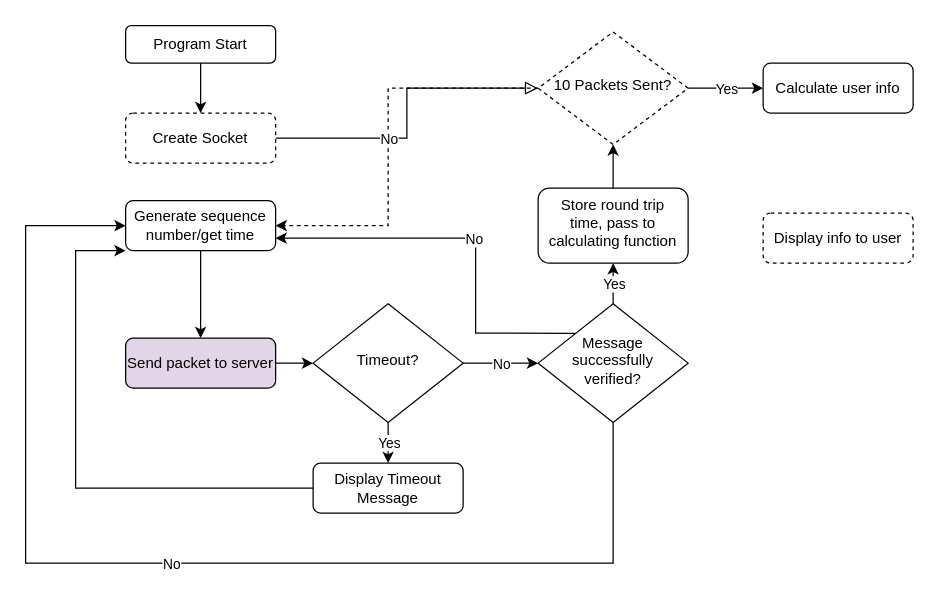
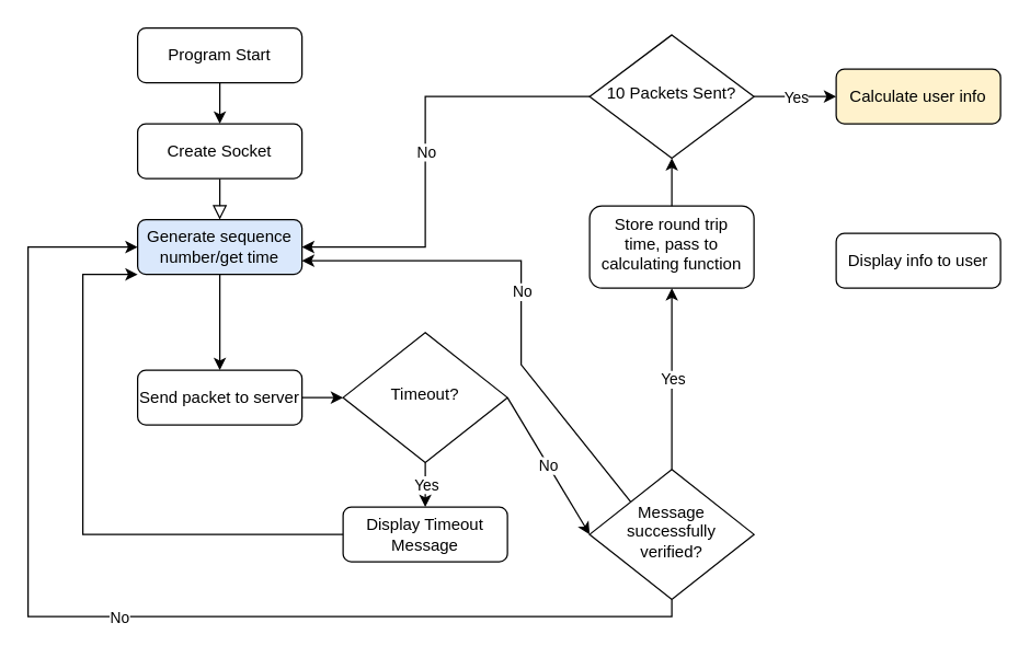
- <mxCell id="28" value="Program Start" style="rounded=1;whiteSpace=wrap;html=1;fontSize=12;glass=0;strokeWidth=1;shadow=0;" vertex="1" parent="1"><mxGeometry x="100" y="20" width="120" height="30" as="geometry" /></mxCell>
+ <mxCell id="28" value="Program Start" style="rounded=1;whiteSpace=wrap;html=1;fontSize=12;glass=0;strokeWidth=1;shadow=0;" vertex="1" parent="1"><mxGeometry x="100" y="20" width="120" height="40" as="geometry" /></mxCell>
- <mxCell id="21" value="10 Packets Sent?" style="rhombus;whiteSpace=wrap;html=1;shadow=0;fontFamily=Helvetica;fontSize=12;align=center;strokeWidth=1;spacing=6;spacingTop=-4;dashed=1;" vertex="1" parent="1"><mxGeometry x="430" y="25" width="120" height="90" as="geometry" /></mxCell>
+ <mxCell id="21" value="10 Packets Sent?" style="rhombus;whiteSpace=wrap;html=1;shadow=0;fontFamily=Helvetica;fontSize=12;align=center;strokeWidth=1;spacing=6;spacingTop=-4;" vertex="1" parent="1"><mxGeometry x="430" y="25" width="120" height="90" as="geometry" /></mxCell>
- <mxCell id="26" value="Calculate user info" style="rounded=1;whiteSpace=wrap;html=1;fontSize=12;glass=0;strokeWidth=1;shadow=0;" vertex="1" parent="1"><mxGeometry x="610" y="50" width="120" height="40" as="geometry" /></mxCell>
+ <mxCell id="26" value="Calculate user info" style="rounded=1;whiteSpace=wrap;html=1;fontSize=12;glass=0;strokeWidth=1;shadow=0;fillColor=#fff2cc;" vertex="1" parent="1"><mxGeometry x="610" y="50" width="120" height="40" as="geometry" /></mxCell>
- <mxCell id="3" value="Create Socket" style="rounded=1;whiteSpace=wrap;html=1;fontSize=12;glass=0;strokeWidth=1;shadow=0;dashed=1;" parent="1" vertex="1"><mxGeometry x="100" y="90" width="120" height="40" as="geometry" /></mxCell>
+ <mxCell id="3" value="Create Socket" style="rounded=1;whiteSpace=wrap;html=1;fontSize=12;glass=0;strokeWidth=1;shadow=0;" parent="1" vertex="1"><mxGeometry x="100" y="90" width="120" height="40" as="geometry" /></mxCell>
- <mxCell id="2" value="" style="rounded=0;html=1;jettySize=auto;orthogonalLoop=1;fontSize=11;endArrow=block;endFill=0;endSize=8;strokeWidth=1;shadow=0;labelBackgroundColor=none;edgeStyle=orthogonalEdgeStyle;" parent="1" source="3" target="21" edge="1"><mxGeometry relative="1" as="geometry"><mxPoint x="160" y="150" as="targetPoint" /></mxGeometry></mxCell>
+ <mxCell id="2" value="" style="rounded=0;html=1;jettySize=auto;orthogonalLoop=1;fontSize=11;endArrow=block;endFill=0;endSize=8;strokeWidth=1;shadow=0;labelBackgroundColor=none;edgeStyle=orthogonalEdgeStyle;" parent="1" source="3" target="4" edge="1"><mxGeometry relative="1" as="geometry"><mxPoint x="160" y="150" as="targetPoint" /></mxGeometry></mxCell>
- <mxCell id="4" value="Generate sequence number/get time" style="rounded=1;whiteSpace=wrap;html=1;fontSize=12;glass=0;strokeWidth=1;shadow=0;" vertex="1" parent="1"><mxGeometry x="100" y="160" width="120" height="40" as="geometry" /></mxCell>
+ <mxCell id="4" value="Generate sequence number/get time" style="rounded=1;whiteSpace=wrap;html=1;fontSize=12;glass=0;strokeWidth=1;shadow=0;fillColor=#dae8fc;" vertex="1" parent="1"><mxGeometry x="100" y="160" width="120" height="40" as="geometry" /></mxCell>
- <mxCell id="22" value="" style="endArrow=classic;html=1;rounded=0;exitX=0;exitY=0.5;exitDx=0;exitDy=0;entryX=1;entryY=0.5;entryDx=0;entryDy=0;dashed=1;" edge="1" parent="1" source="21" target="4"><mxGeometry relative="1" as="geometry"><mxPoint x="300" y="280" as="sourcePoint" /><mxPoint x="400" y="280" as="targetPoint" /><Array as="points"><mxPoint x="310" y="70" /><mxPoint x="310" y="180" /></Array></mxGeometry></mxCell>
+ <mxCell id="22" value="" style="endArrow=classic;html=1;rounded=0;exitX=0;exitY=0.5;exitDx=0;exitDy=0;entryX=1;entryY=0.5;entryDx=0;entryDy=0;" edge="1" parent="1" source="21" target="4"><mxGeometry relative="1" as="geometry"><mxPoint x="300" y="280" as="sourcePoint" /><mxPoint x="400" y="280" as="targetPoint" /><Array as="points"><mxPoint x="310" y="70" /><mxPoint x="310" y="180" /></Array></mxGeometry></mxCell>
- <mxCell id="27" value="Display info to user" style="rounded=1;whiteSpace=wrap;html=1;fontSize=12;glass=0;strokeWidth=1;shadow=0;dashed=1;" vertex="1" parent="1"><mxGeometry x="610" y="170" width="120" height="40" as="geometry" /></mxCell>
+ <mxCell id="27" value="Display info to user" style="rounded=1;whiteSpace=wrap;html=1;fontSize=12;glass=0;strokeWidth=1;shadow=0;" vertex="1" parent="1"><mxGeometry x="610" y="170" width="120" height="40" as="geometry" /></mxCell>
- <mxCell id="6" value="Send packet to server" style="rounded=1;whiteSpace=wrap;html=1;fontSize=12;glass=0;strokeWidth=1;shadow=0;fillColor=#e1d5e7;" vertex="1" parent="1"><mxGeometry x="100" y="270" width="120" height="40" as="geometry" /></mxCell>
+ <mxCell id="6" value="Send packet to server" style="rounded=1;whiteSpace=wrap;html=1;fontSize=12;glass=0;strokeWidth=1;shadow=0;" vertex="1" parent="1"><mxGeometry x="100" y="270" width="120" height="40" as="geometry" /></mxCell>
- <mxCell id="13" value="Message successfully verified?" style="rhombus;whiteSpace=wrap;html=1;shadow=0;fontFamily=Helvetica;fontSize=12;align=center;strokeWidth=1;spacing=6;spacingTop=-4;" vertex="1" parent="1"><mxGeometry x="430" y="242.5" width="120" height="95" as="geometry" /></mxCell>
+ <mxCell id="13" value="Message successfully verified?" style="rhombus;whiteSpace=wrap;html=1;shadow=0;fontFamily=Helvetica;fontSize=12;align=center;strokeWidth=1;spacing=6;spacingTop=-4;" vertex="1" parent="1"><mxGeometry x="430" y="342.5" width="120" height="95" as="geometry" /></mxCell>
